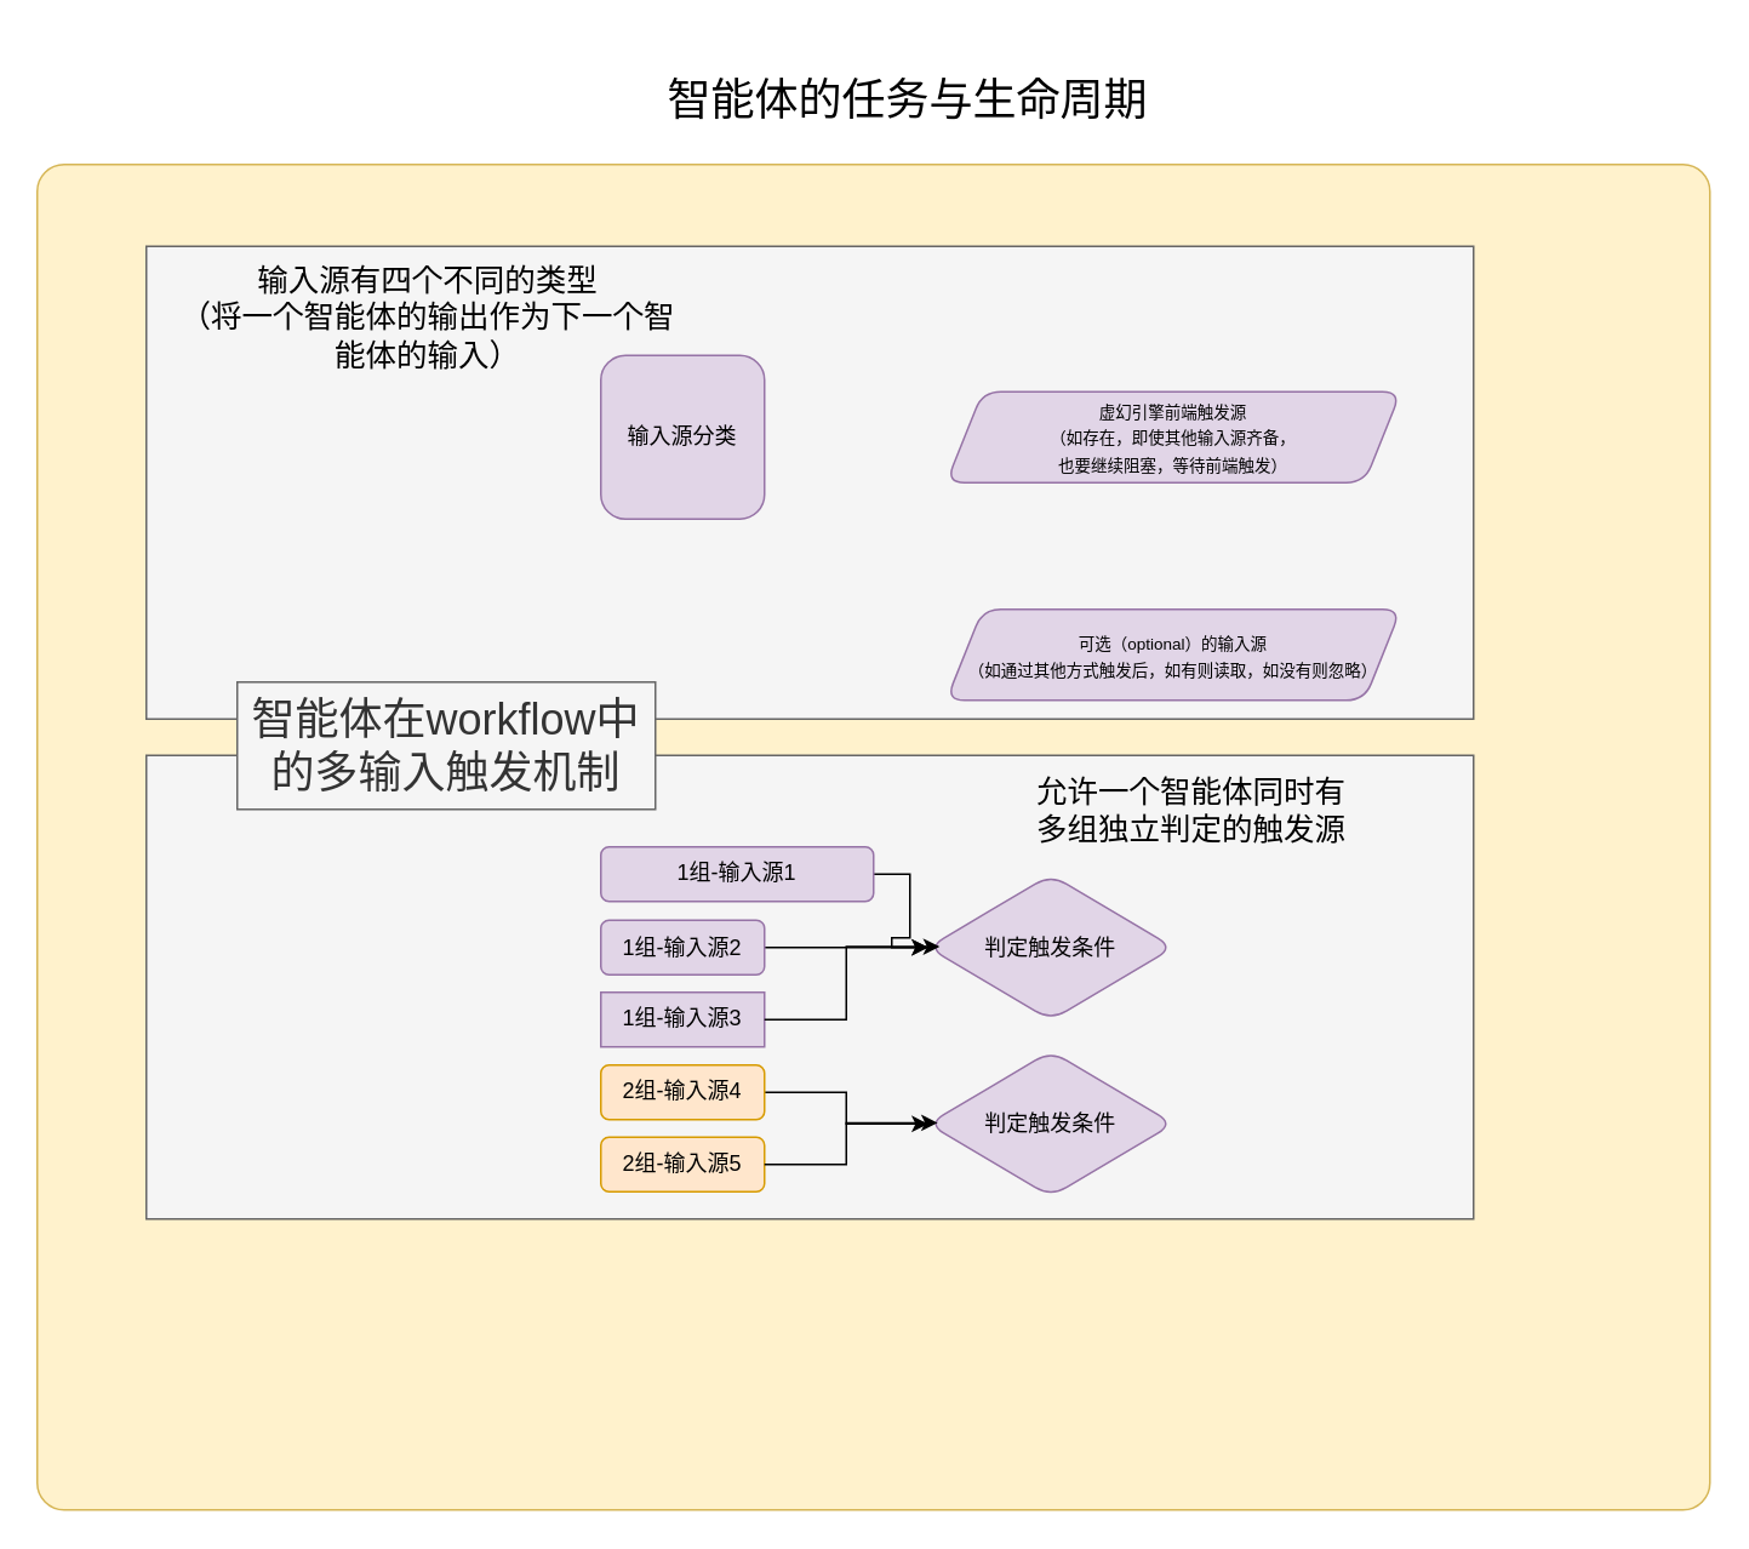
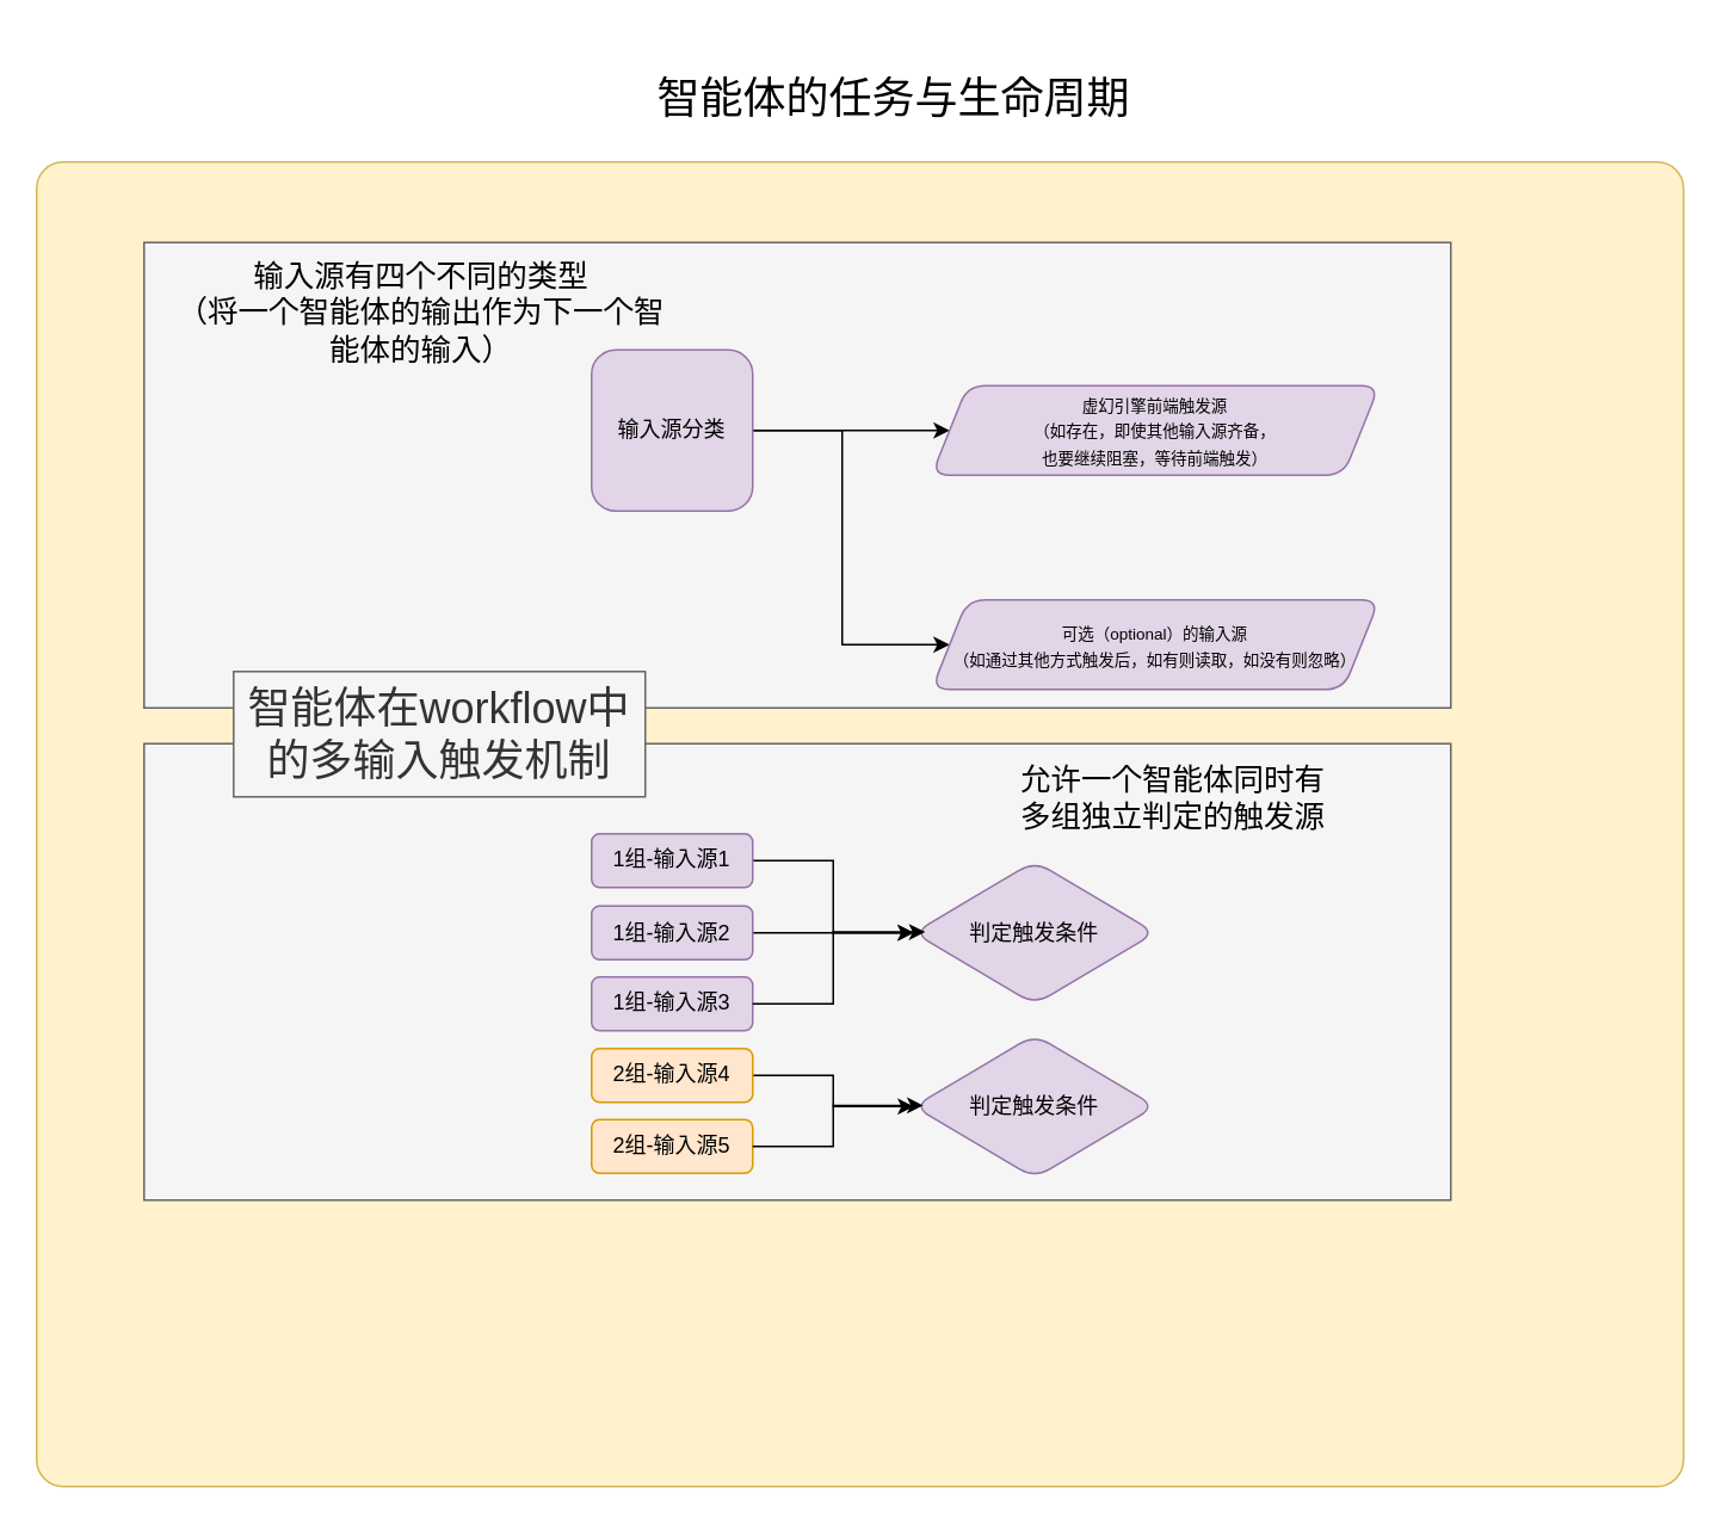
+ <mxCell id="15" style="edgeStyle=orthogonalEdgeStyle;rounded=0;orthogonalLoop=1;jettySize=auto;html=1;exitX=1;exitY=0.5;exitDx=0;exitDy=0;" parent="1" source="17" target="18" edge="1"><mxGeometry relative="1" as="geometry" /></mxCell>
+ <mxCell id="16" style="edgeStyle=orthogonalEdgeStyle;rounded=0;orthogonalLoop=1;jettySize=auto;html=1;exitX=1;exitY=0.5;exitDx=0;exitDy=0;entryX=0;entryY=0.5;entryDx=0;entryDy=0;" parent="1" source="17" target="19" edge="1"><mxGeometry relative="1" as="geometry"><Array as="points"><mxPoint x="470" y="240" /><mxPoint x="470" y="360" /></Array></mxGeometry></mxCell>
- <mxCell id="6" value="1组-输入源1" style="rounded=1;whiteSpace=wrap;html=1;fillColor=#e1d5e7;strokeColor=#9673a6;" parent="1" vertex="1"><mxGeometry x="330" y="465.32" width="150" height="30" as="geometry" /></mxCell>
+ <mxCell id="6" value="1组-输入源1" style="rounded=1;whiteSpace=wrap;html=1;fillColor=#e1d5e7;strokeColor=#9673a6;" parent="1" vertex="1"><mxGeometry x="330" y="465.32" width="90" height="30" as="geometry" /></mxCell>
- <mxCell id="11" value="1组-输入源3" style="whiteSpace=wrap;html=1;fillColor=#e1d5e7;strokeColor=#9673a6;rounded=0;" parent="1" vertex="1"><mxGeometry x="330" y="545.32" width="90" height="30" as="geometry" /></mxCell>
+ <mxCell id="11" value="1组-输入源3" style="rounded=1;whiteSpace=wrap;html=1;fillColor=#e1d5e7;strokeColor=#9673a6;" parent="1" vertex="1"><mxGeometry x="330" y="545.32" width="90" height="30" as="geometry" /></mxCell>
